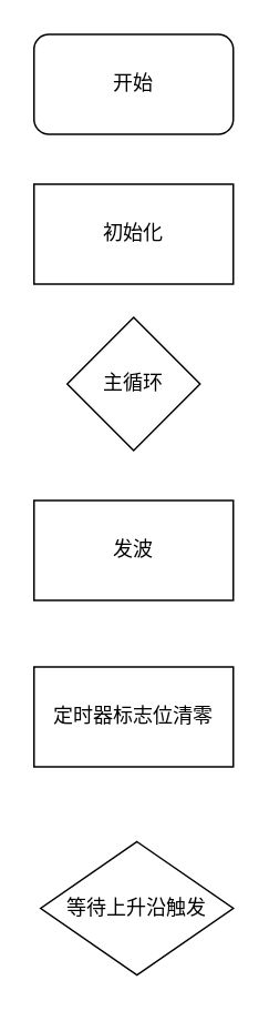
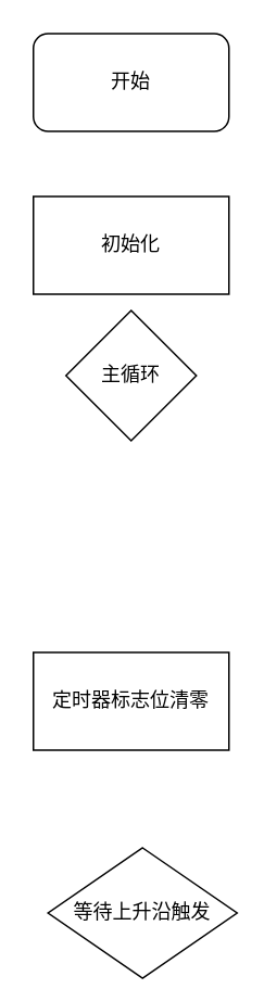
- <mxCell id="3" value="初始化" style="rounded=0;whiteSpace=wrap;html=1;" vertex="1" parent="1"><mxGeometry x="20" y="110" width="120" height="60" as="geometry" /></mxCell>
+ <mxCell id="3" value="初始化" style="rounded=0;whiteSpace=wrap;html=1;" vertex="1" parent="1"><mxGeometry x="20" y="120" width="120" height="60" as="geometry" /></mxCell>
- <mxCell id="4" value="发波" style="rounded=0;whiteSpace=wrap;html=1;" vertex="1" parent="1"><mxGeometry x="20" y="300" width="120" height="60" as="geometry" /></mxCell>
- <mxCell id="7" value="等待上升沿触发" style="rhombus;whiteSpace=wrap;html=1;" vertex="1" parent="1"><mxGeometry x="24" y="505" width="116" height="80" as="geometry" /></mxCell>
+ <mxCell id="7" value="等待上升沿触发" style="rhombus;whiteSpace=wrap;html=1;" vertex="1" parent="1"><mxGeometry x="29" y="520" width="116" height="80" as="geometry" /></mxCell>
